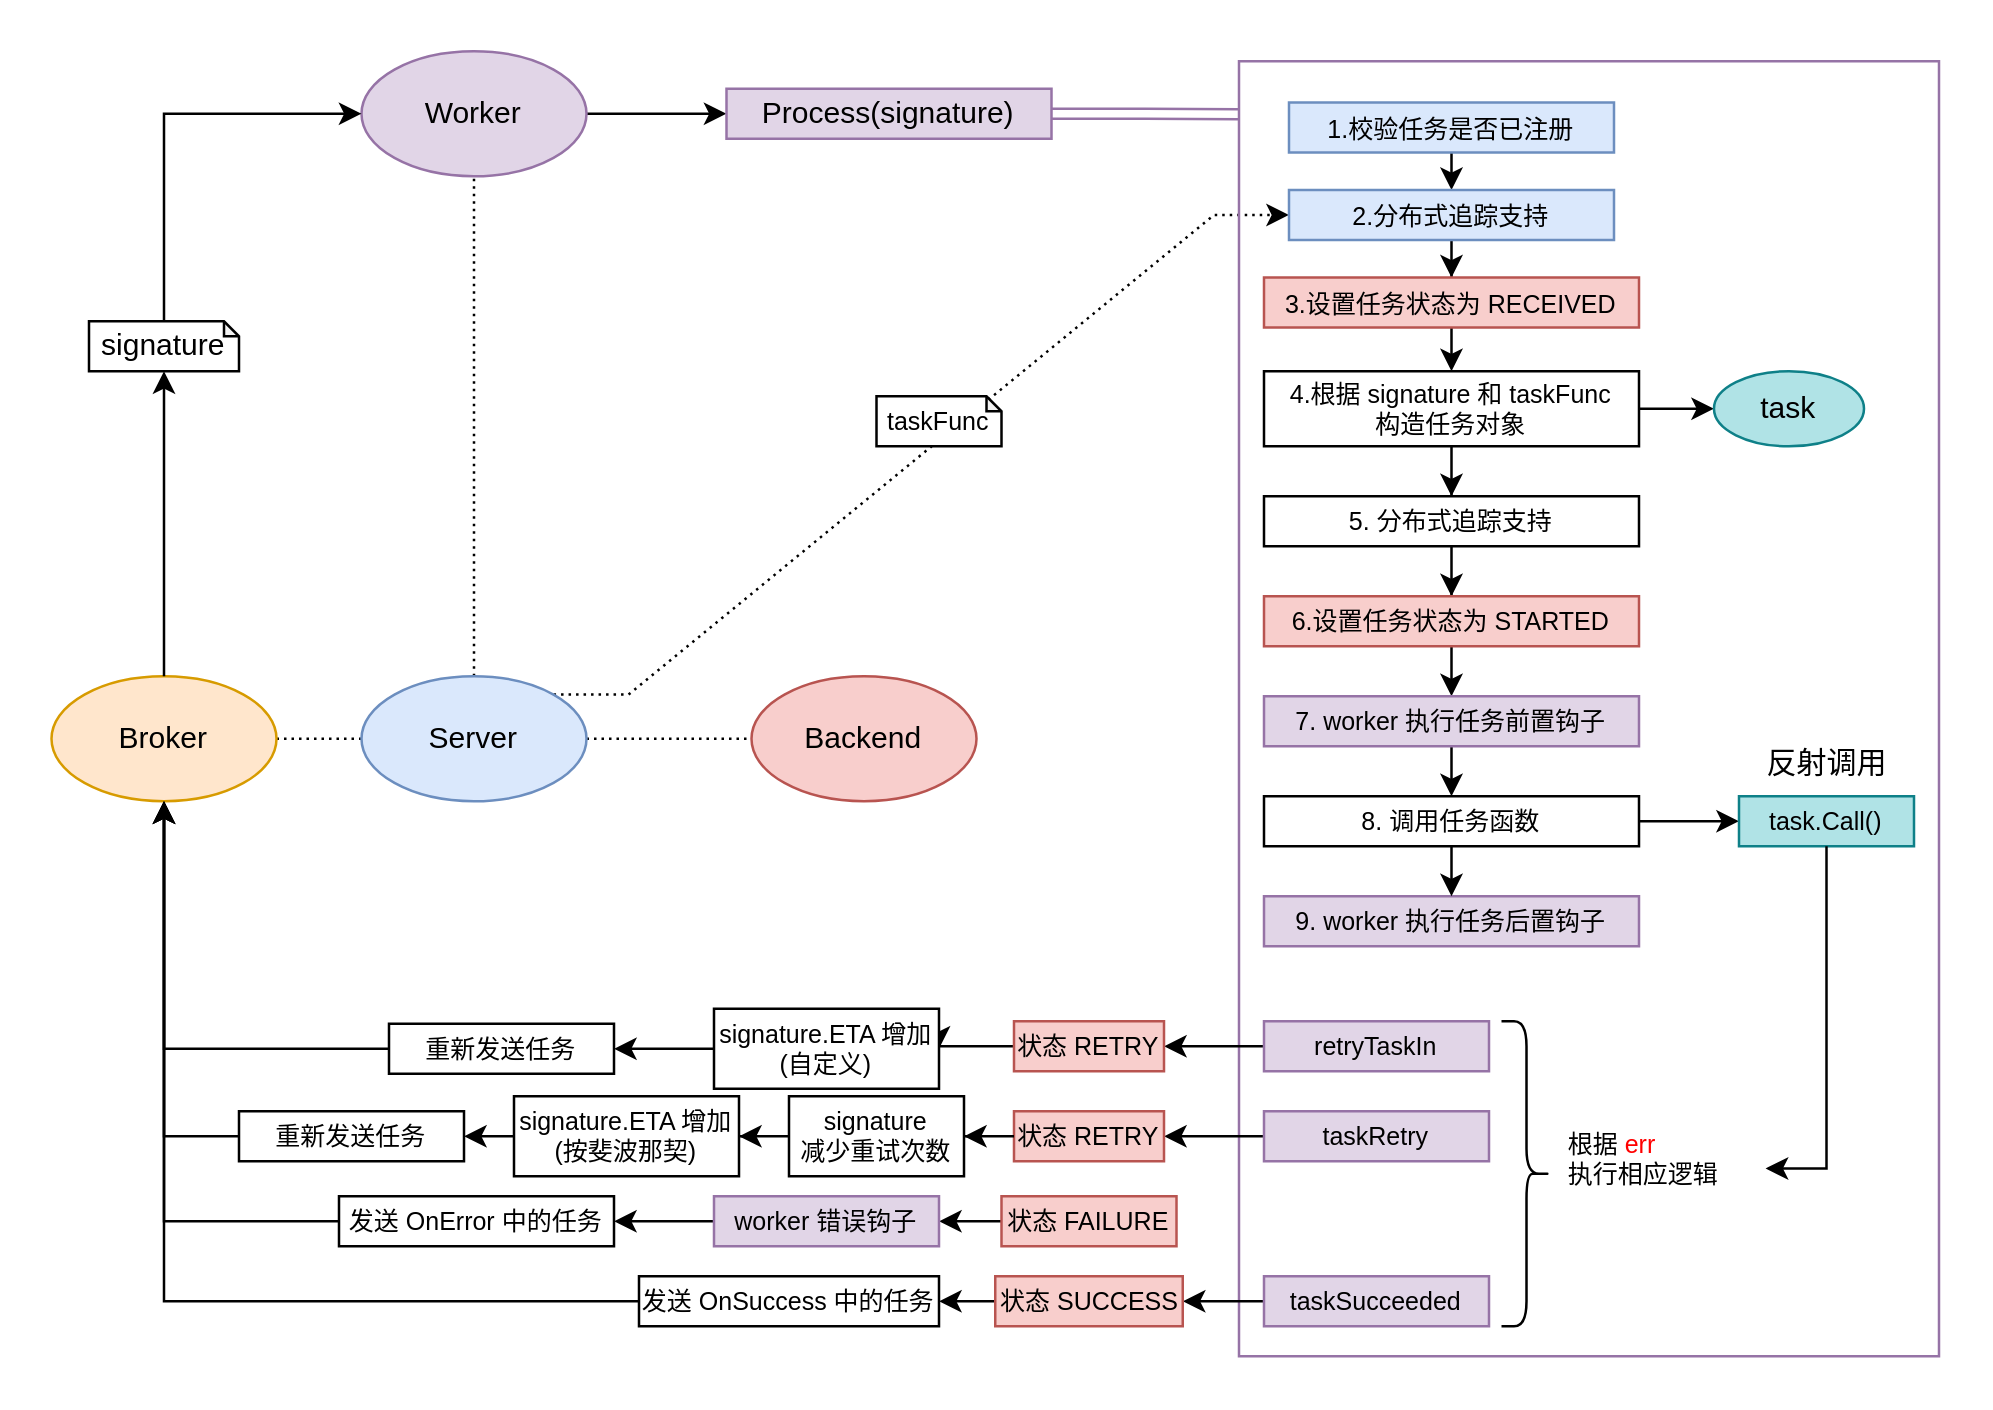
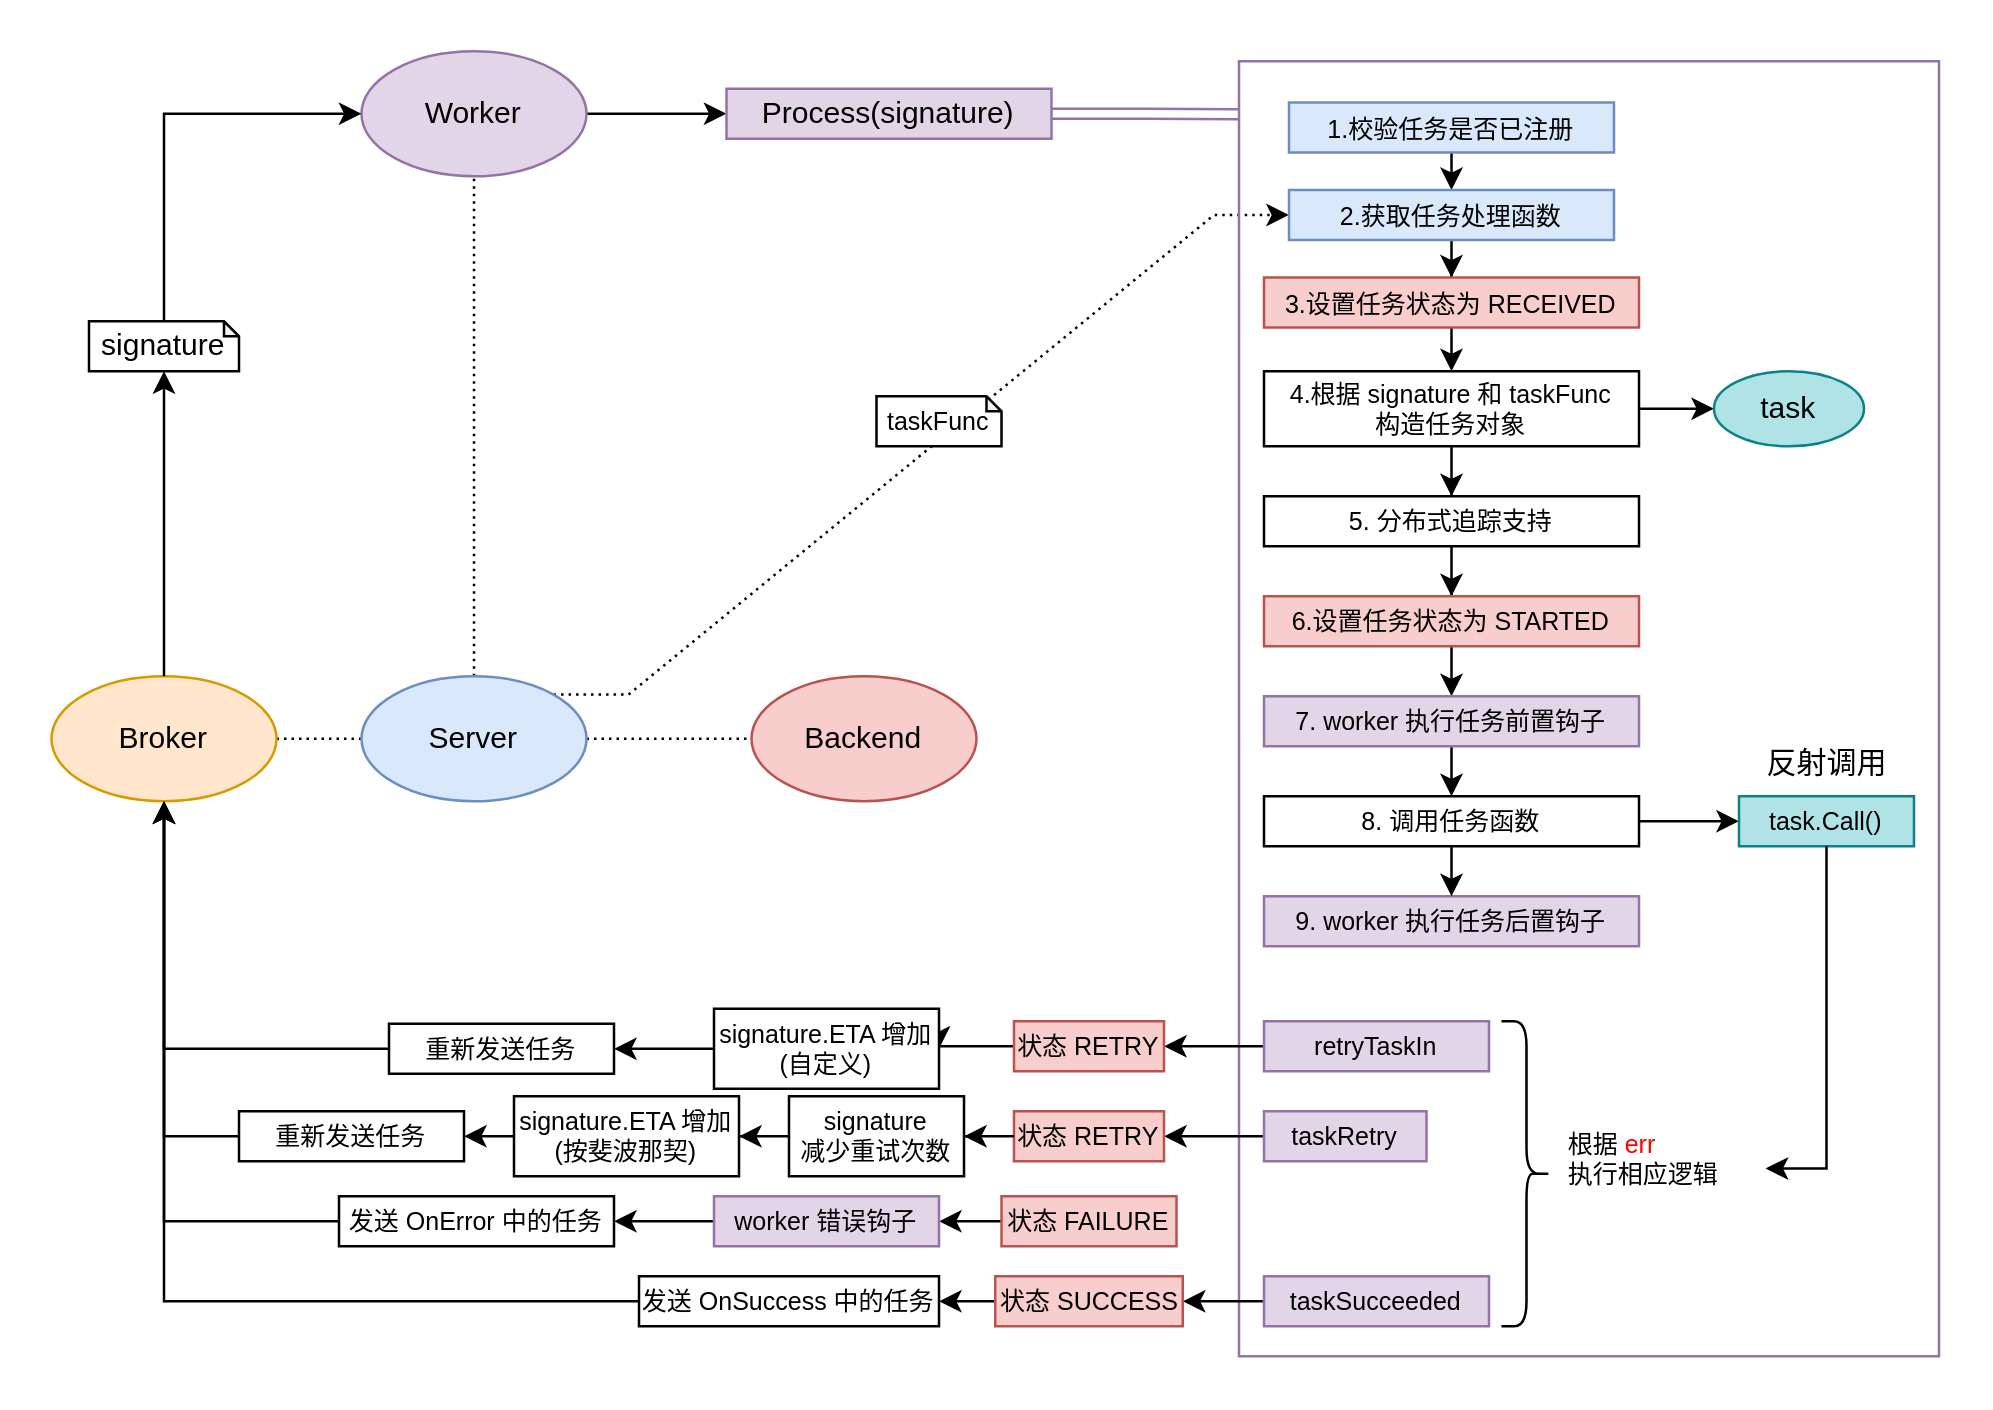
- <mxCell id="18" value="2.分布式追踪支持" style="rounded=0;whiteSpace=wrap;html=1;fontSize=10;fillColor=#dae8fc;strokeColor=#6c8ebf;" vertex="1" parent="1"><mxGeometry x="515" y="75.5" width="130" height="20" as="geometry" /></mxCell>
+ <mxCell id="18" value="2.获取任务处理函数" style="rounded=0;whiteSpace=wrap;html=1;fontSize=10;fillColor=#dae8fc;strokeColor=#6c8ebf;" vertex="1" parent="1"><mxGeometry x="515" y="75.5" width="130" height="20" as="geometry" /></mxCell>
- <mxCell id="41" value="taskRetry" style="rounded=0;whiteSpace=wrap;html=1;fontSize=10;fillColor=#e1d5e7;strokeColor=#9673a6;" vertex="1" parent="1"><mxGeometry x="505" y="444" width="90" height="20" as="geometry" /></mxCell>
+ <mxCell id="41" value="taskRetry" style="rounded=0;whiteSpace=wrap;html=1;fontSize=10;fillColor=#e1d5e7;strokeColor=#9673a6;" vertex="1" parent="1"><mxGeometry x="505" y="444" width="65" height="20" as="geometry" /></mxCell>
